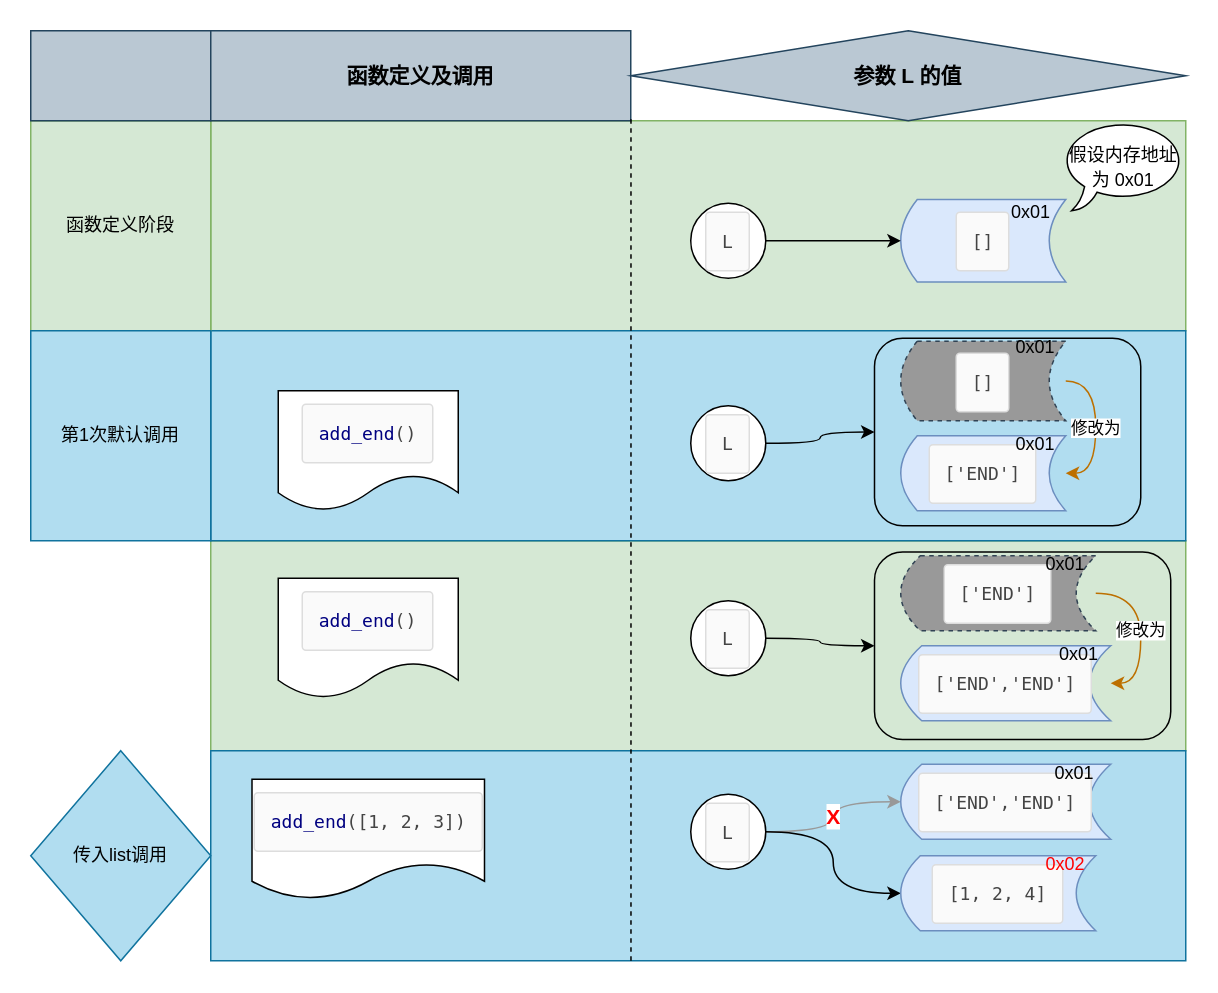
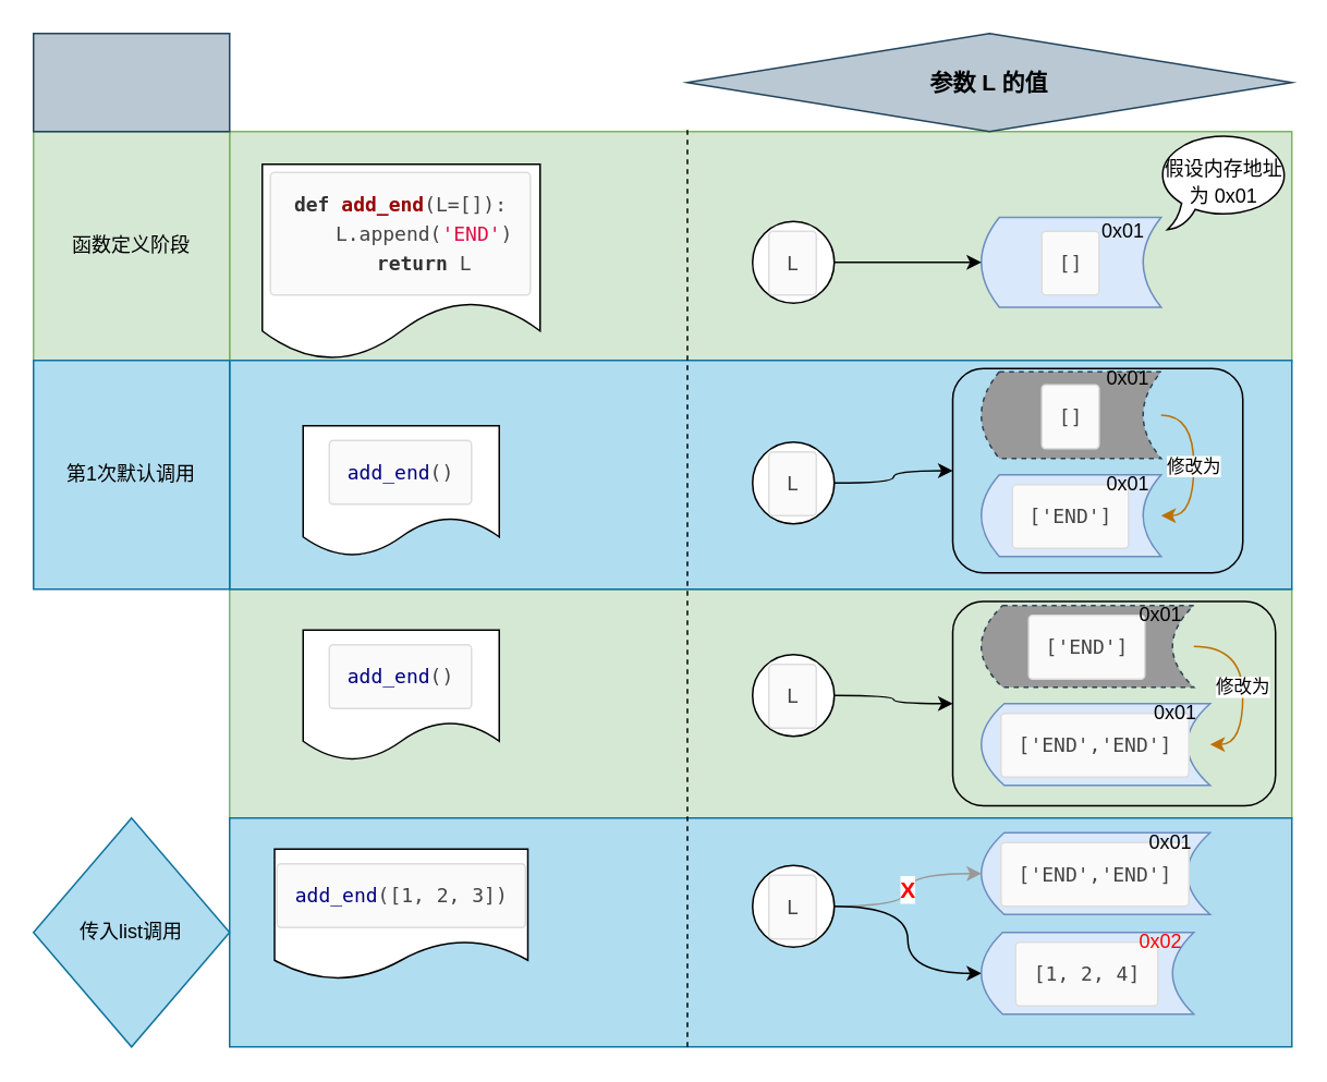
- <mxCell id="33" value="函数定义及调用" style="rounded=0;whiteSpace=wrap;html=1;fillColor=#bac8d3;strokeColor=#23445d;fontSize=14;fontStyle=1" vertex="1" parent="1"><mxGeometry x="140" y="20" width="280" height="60" as="geometry" /></mxCell>
+ <mxCell id="8" value="&lt;pre style=&quot;margin-top: 15px ; margin-bottom: 15px ; padding: 10px ; background: rgb(250 , 250 , 250) ; font-stretch: normal ; line-height: 18px ; font-family: &amp;#34;consolas&amp;#34; , monospace , serif ; color: rgb(68 , 68 , 68) ; overflow: auto ; border: 1px solid rgb(221 , 221 , 221) ; border-radius: 3px&quot;&gt;&lt;code class=&quot;python&quot; style=&quot;white-space: pre-wrap&quot;&gt;&lt;span class=&quot;function&quot;&gt;&lt;span class=&quot;keyword&quot; style=&quot;color: rgb(51 , 51 , 51) ; font-weight: bold&quot;&gt;def&lt;/span&gt; &lt;span class=&quot;title&quot; style=&quot;color: rgb(153 , 0 , 0) ; font-weight: bold&quot;&gt;add_end&lt;/span&gt;&lt;span class=&quot;params&quot;&gt;(L=[])&lt;/span&gt;:&lt;/span&gt;&lt;br/&gt;    L.append(&lt;span class=&quot;string&quot; style=&quot;color: rgb(221 , 17 , 68)&quot;&gt;'END'&lt;/span&gt;)&lt;br/&gt;    &lt;span class=&quot;keyword&quot; style=&quot;color: rgb(51 , 51 , 51) ; font-weight: bold&quot;&gt;return&lt;/span&gt; L&lt;/code&gt;&lt;/pre&gt;" style="shape=document;whiteSpace=wrap;html=1;boundedLbl=1;" vertex="1" parent="1"><mxGeometry x="160" y="100" width="170" height="120" as="geometry" /></mxCell>
